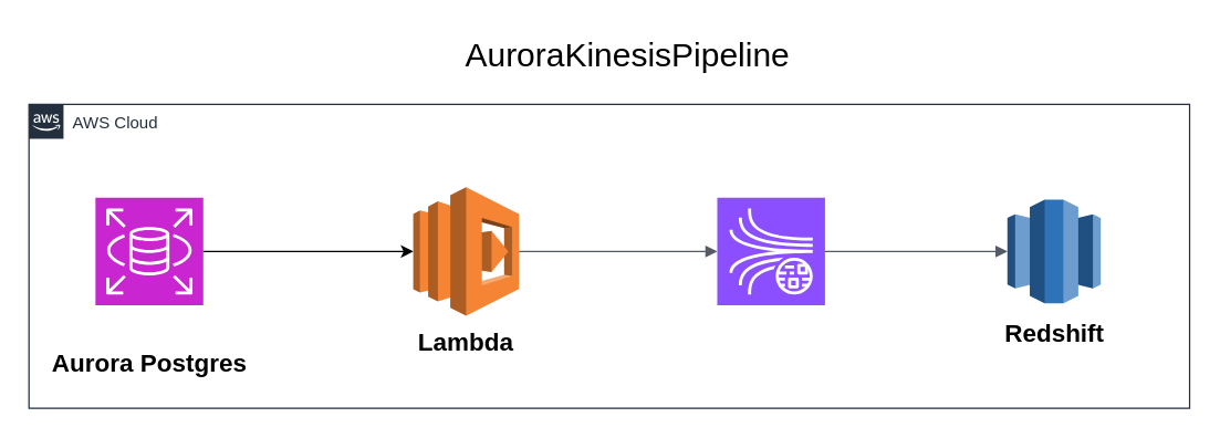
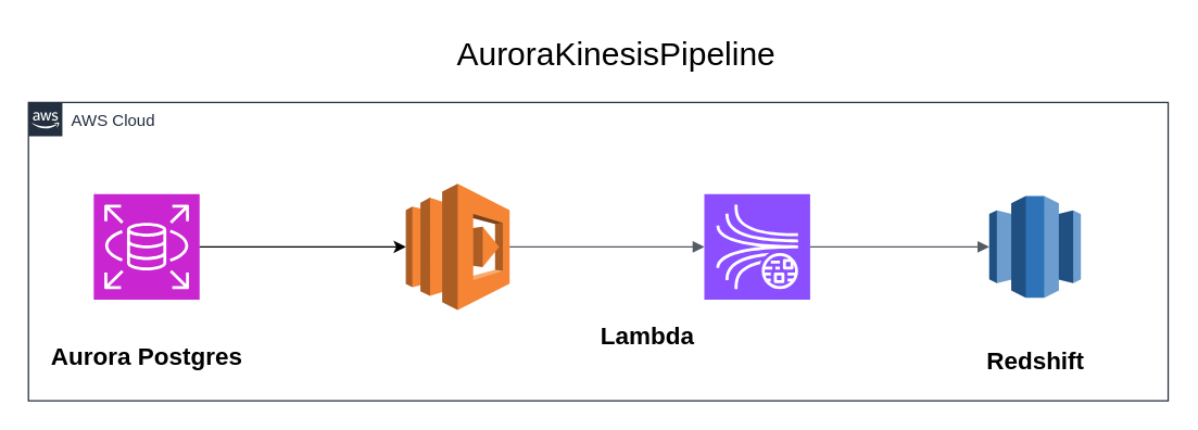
- <mxCell id="10" value="&lt;font style=&quot;font-size: 18px;&quot;&gt;&lt;b&gt;Redshift&lt;/b&gt;&lt;/font&gt;" style="text;html=1;align=center;verticalAlign=middle;resizable=0;points=[];autosize=1;strokeColor=none;fillColor=none;" vertex="1" parent="2"><mxGeometry x="691.88" y="145.5" width="100" height="40" as="geometry" /></mxCell>
+ <mxCell id="10" value="&lt;font style=&quot;font-size: 18px;&quot;&gt;&lt;b&gt;Redshift&lt;/b&gt;&lt;/font&gt;" style="text;html=1;align=center;verticalAlign=middle;resizable=0;points=[];autosize=1;strokeColor=none;fillColor=none;" vertex="1" parent="2"><mxGeometry x="691.88" y="170.5" width="100" height="40" as="geometry" /></mxCell>
- <mxCell id="11" value="&lt;b&gt;&lt;font style=&quot;font-size: 18px;&quot;&gt;Lambda&lt;/font&gt;&lt;/b&gt;" style="text;html=1;align=center;verticalAlign=middle;resizable=0;points=[];autosize=1;strokeColor=none;fillColor=none;" vertex="1" parent="2"><mxGeometry x="271.38" y="153" width="90" height="40" as="geometry" /></mxCell>
+ <mxCell id="11" value="&lt;b&gt;&lt;font style=&quot;font-size: 18px;&quot;&gt;Lambda&lt;/font&gt;&lt;/b&gt;" style="text;html=1;align=center;verticalAlign=middle;resizable=0;points=[];autosize=1;strokeColor=none;fillColor=none;" vertex="1" parent="2"><mxGeometry x="411.38" y="153" width="90" height="40" as="geometry" /></mxCell>
